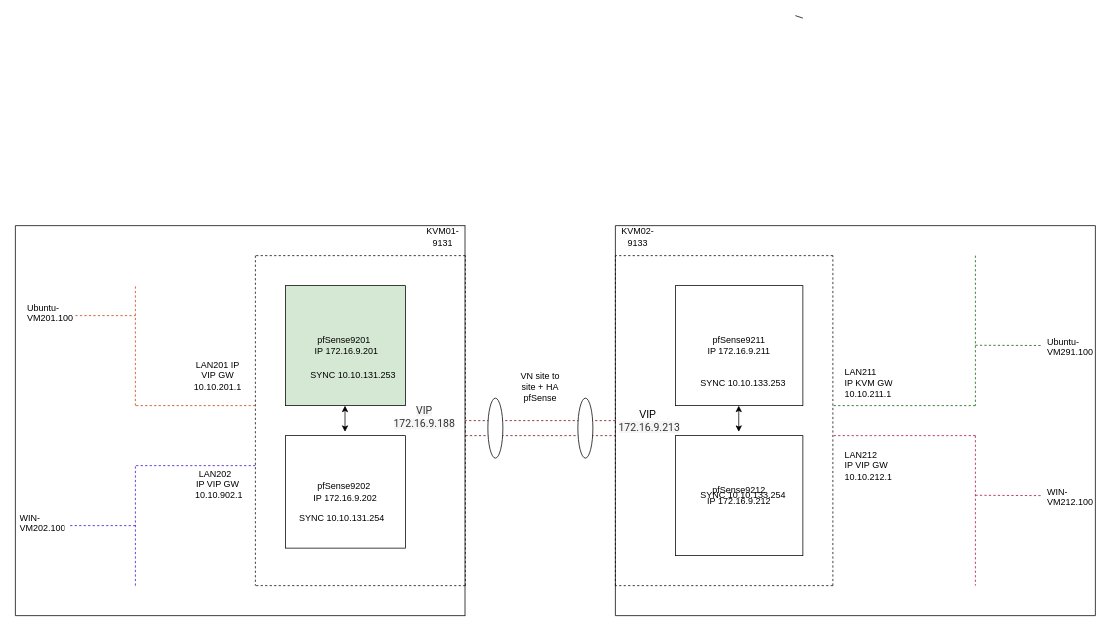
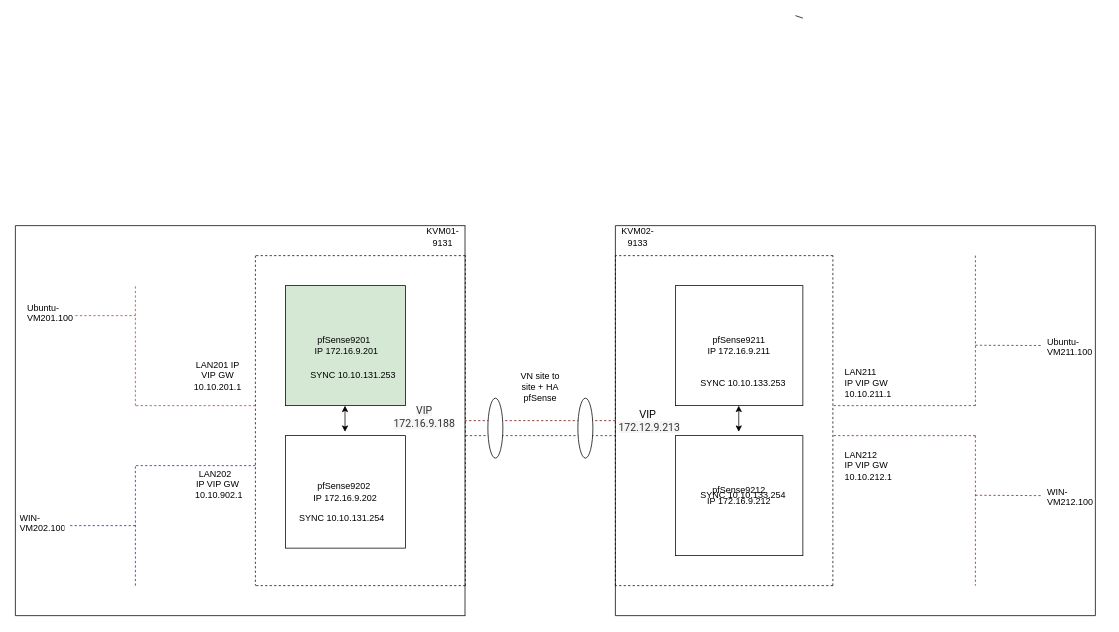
- <mxCell id="38" value="Ubuntu-VM291.100" style="text;strokeColor=none;fillColor=none;align=left;verticalAlign=middle;spacingLeft=4;spacingRight=4;overflow=hidden;points=[[0,0.5],[1,0.5]];portConstraint=eastwest;rotatable=0;whiteSpace=wrap;html=1;" parent="1" vertex="1"><mxGeometry x="1390" y="445" width="80" height="30" as="geometry" /></mxCell>
+ <mxCell id="38" value="Ubuntu-VM211.100" style="text;strokeColor=none;fillColor=none;align=left;verticalAlign=middle;spacingLeft=4;spacingRight=4;overflow=hidden;points=[[0,0.5],[1,0.5]];portConstraint=eastwest;rotatable=0;whiteSpace=wrap;html=1;" parent="1" vertex="1"><mxGeometry x="1390" y="445" width="80" height="30" as="geometry" /></mxCell>
- <mxCell id="34" value="LAN211&lt;div&gt;IP KVM GW&lt;/div&gt;&lt;div&gt;10.10.211.1&lt;/div&gt;" style="text;strokeColor=none;fillColor=none;align=left;verticalAlign=middle;spacingLeft=4;spacingRight=4;overflow=hidden;points=[[0,0.5],[1,0.5]];portConstraint=eastwest;rotatable=0;whiteSpace=wrap;html=1;" parent="1" vertex="1"><mxGeometry x="1120" y="480" width="80" height="60" as="geometry" /></mxCell>
+ <mxCell id="34" value="LAN211&lt;div&gt;IP VIP GW&lt;/div&gt;&lt;div&gt;10.10.211.1&lt;/div&gt;" style="text;strokeColor=none;fillColor=none;align=left;verticalAlign=middle;spacingLeft=4;spacingRight=4;overflow=hidden;points=[[0,0.5],[1,0.5]];portConstraint=eastwest;rotatable=0;whiteSpace=wrap;html=1;" parent="1" vertex="1"><mxGeometry x="1120" y="480" width="80" height="60" as="geometry" /></mxCell>
- <mxCell id="52" value="&lt;font style=&quot;font-size: 14px;&quot;&gt;VIP&amp;nbsp;&lt;/font&gt;&lt;div&gt;&lt;font style=&quot;font-size: 14px;&quot;&gt;&lt;span style=&quot;color: rgb(51, 51, 51); font-family: Roboto, sans-serif; text-align: left; text-wrap-mode: wrap; background-color: rgb(245, 245, 245);&quot;&gt;172.16.9.213&lt;/span&gt;&lt;/font&gt;&lt;/div&gt;" style="text;html=1;align=center;verticalAlign=middle;resizable=0;points=[];autosize=1;strokeColor=none;fillColor=none;" vertex="1" parent="1"><mxGeometry x="810" y="535" width="110" height="50" as="geometry" /></mxCell>
+ <mxCell id="52" value="&lt;font style=&quot;font-size: 14px;&quot;&gt;VIP&amp;nbsp;&lt;/font&gt;&lt;div&gt;&lt;font style=&quot;font-size: 14px;&quot;&gt;&lt;span style=&quot;color: rgb(51, 51, 51); font-family: Roboto, sans-serif; text-align: left; text-wrap-mode: wrap; background-color: rgb(245, 245, 245);&quot;&gt;172.12.9.213&lt;/span&gt;&lt;/font&gt;&lt;/div&gt;" style="text;html=1;align=center;verticalAlign=middle;resizable=0;points=[];autosize=1;strokeColor=none;fillColor=none;" vertex="1" parent="1"><mxGeometry x="810" y="535" width="110" height="50" as="geometry" /></mxCell>
